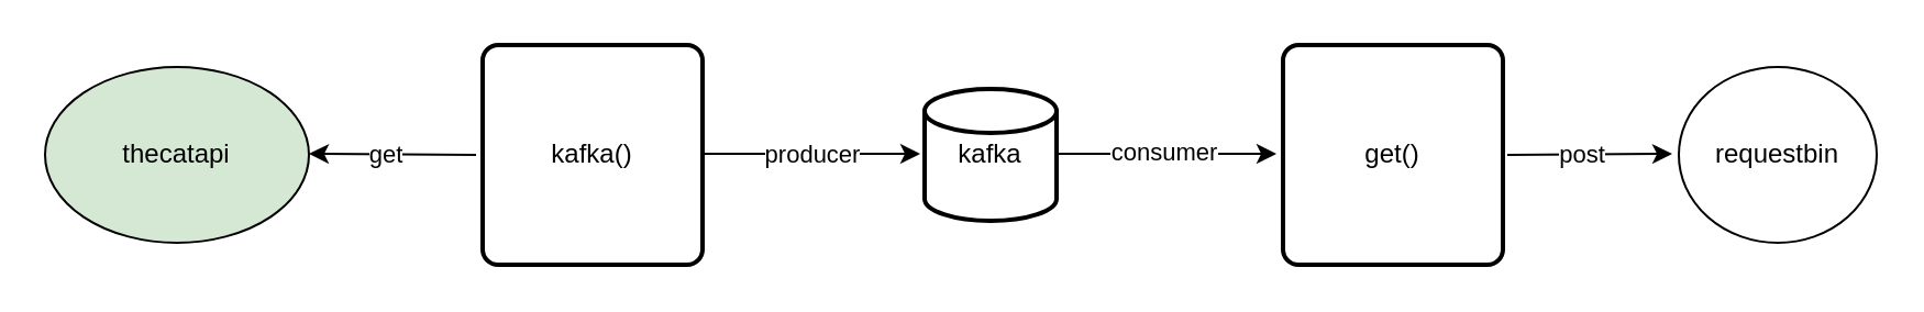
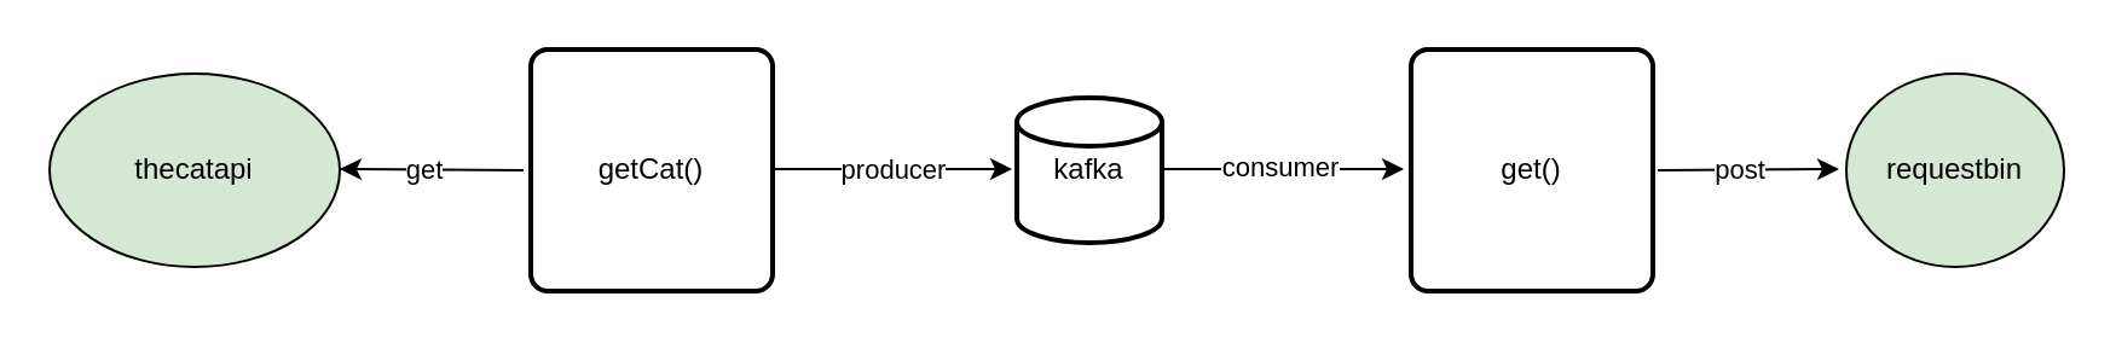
- <mxCell id="3" value="kafka()" style="rounded=1;whiteSpace=wrap;html=1;absoluteArcSize=1;arcSize=14;strokeWidth=2;" vertex="1" parent="1"><mxGeometry x="219" y="20" width="100" height="100" as="geometry" /></mxCell>
+ <mxCell id="3" value="getCat()" style="rounded=1;whiteSpace=wrap;html=1;absoluteArcSize=1;arcSize=14;strokeWidth=2;" vertex="1" parent="1"><mxGeometry x="219" y="20" width="100" height="100" as="geometry" /></mxCell>
- <mxCell id="9" value="requestbin" style="ellipse;whiteSpace=wrap;html=1;" vertex="1" parent="1"><mxGeometry x="763" y="30" width="90" height="80" as="geometry" /></mxCell>
+ <mxCell id="9" value="requestbin" style="ellipse;whiteSpace=wrap;html=1;fillColor=#d5e8d4;" vertex="1" parent="1"><mxGeometry x="763" y="30" width="90" height="80" as="geometry" /></mxCell>
